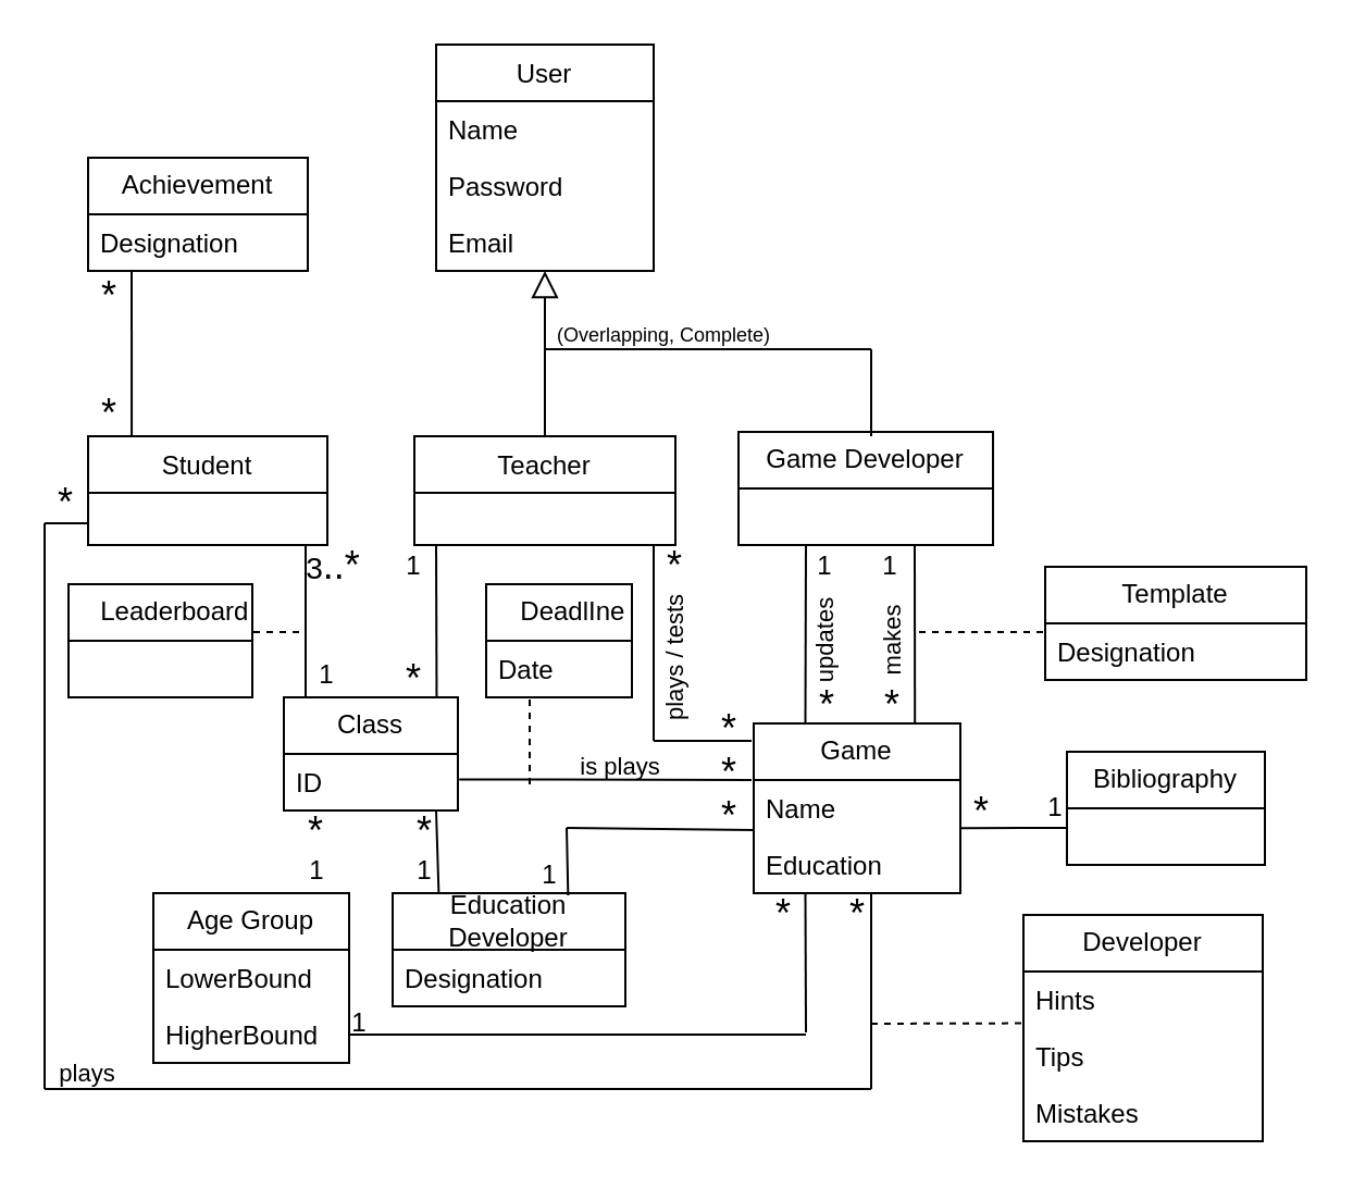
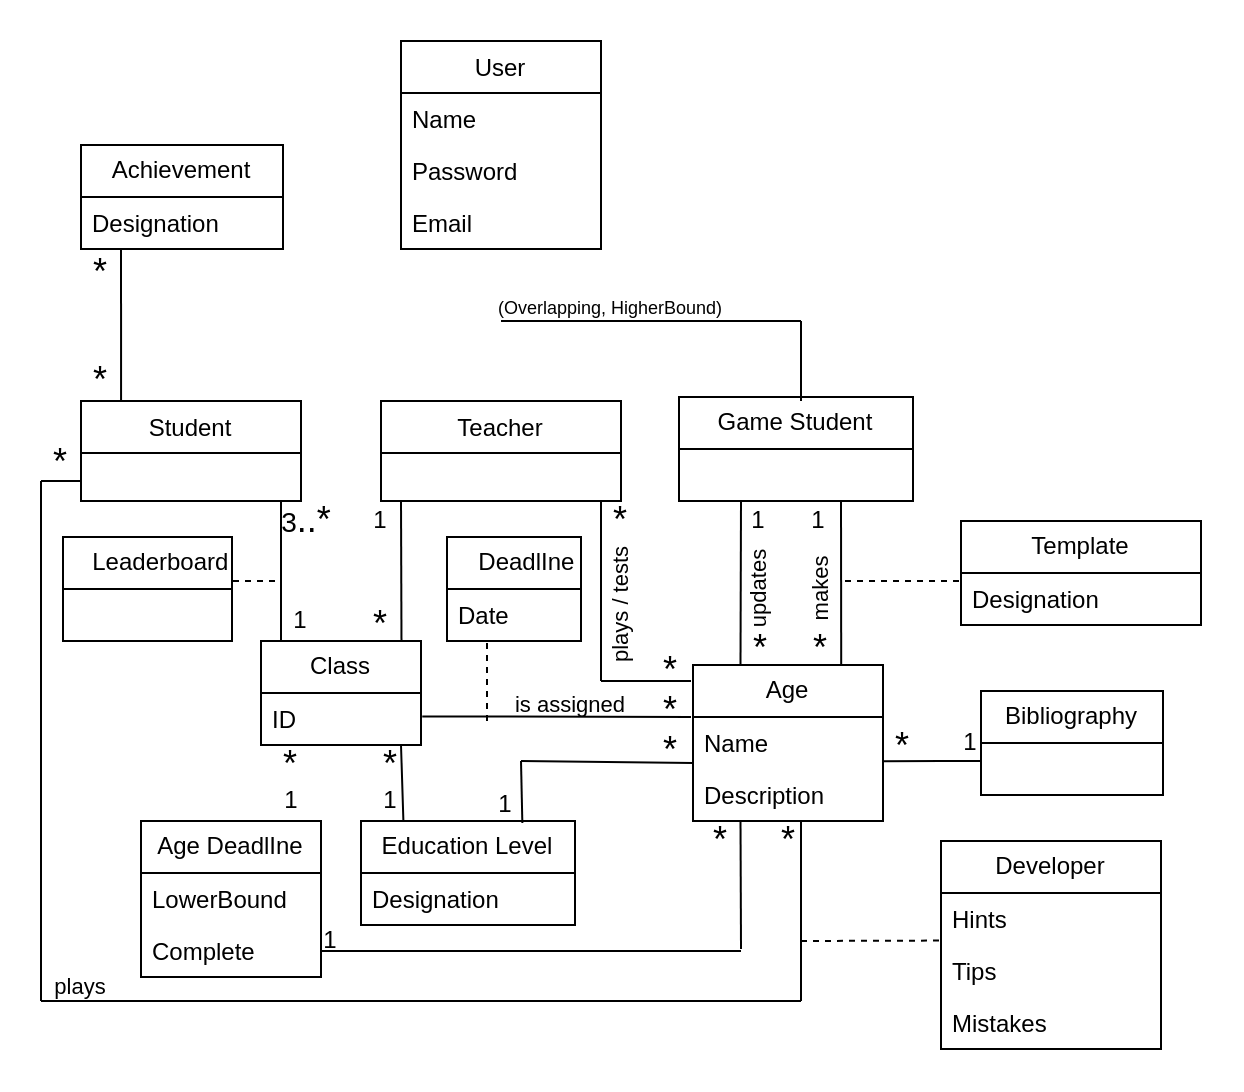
- <mxCell id="86" value="&lt;font style=&quot;font-size: 9px;&quot;&gt;(Overlapping, Complete)&lt;/font&gt;" style="text;html=1;align=center;verticalAlign=middle;whiteSpace=wrap;rounded=0;" parent="1" vertex="1"><mxGeometry x="230" y="148" width="150" height="10" as="geometry" /></mxCell>
+ <mxCell id="86" value="&lt;font style=&quot;font-size: 9px;&quot;&gt;(Overlapping, HigherBound)&lt;/font&gt;" style="text;html=1;align=center;verticalAlign=middle;whiteSpace=wrap;rounded=0;" parent="1" vertex="1"><mxGeometry x="230" y="148" width="150" height="10" as="geometry" /></mxCell>
- <mxCell id="8" value="" style="endArrow=block;endSize=10;endFill=0;shadow=0;strokeWidth=1;rounded=0;curved=0;edgeStyle=elbowEdgeStyle;elbow=vertical;" parent="1" source="7" target="2" edge="1"><mxGeometry width="160" relative="1" as="geometry"><mxPoint x="190" y="223" as="sourcePoint" /><mxPoint x="290" y="121" as="targetPoint" /></mxGeometry></mxCell>
- <mxCell id="9" value="Game Developer" style="swimlane;fontStyle=0;childLayout=stackLayout;horizontal=1;startSize=26;fillColor=none;horizontalStack=0;resizeParent=1;resizeParentMax=0;resizeLast=0;collapsible=1;marginBottom=0;whiteSpace=wrap;html=1;" parent="1" vertex="1"><mxGeometry x="339" y="198" width="117" height="52" as="geometry" /></mxCell>
+ <mxCell id="9" value="Game Student" style="swimlane;fontStyle=0;childLayout=stackLayout;horizontal=1;startSize=26;fillColor=none;horizontalStack=0;resizeParent=1;resizeParentMax=0;resizeLast=0;collapsible=1;marginBottom=0;whiteSpace=wrap;html=1;" parent="1" vertex="1"><mxGeometry x="339" y="198" width="117" height="52" as="geometry" /></mxCell>
- <mxCell id="16" value="Game" style="swimlane;fontStyle=0;childLayout=stackLayout;horizontal=1;startSize=26;fillColor=none;horizontalStack=0;resizeParent=1;resizeParentMax=0;resizeLast=0;collapsible=1;marginBottom=0;whiteSpace=wrap;html=1;" parent="1" vertex="1"><mxGeometry x="346" y="332" width="95" height="78" as="geometry" /></mxCell>
+ <mxCell id="16" value="Age" style="swimlane;fontStyle=0;childLayout=stackLayout;horizontal=1;startSize=26;fillColor=none;horizontalStack=0;resizeParent=1;resizeParentMax=0;resizeLast=0;collapsible=1;marginBottom=0;whiteSpace=wrap;html=1;" parent="1" vertex="1"><mxGeometry x="346" y="332" width="95" height="78" as="geometry" /></mxCell>
- <mxCell id="85" value="&lt;font style=&quot;font-size: 11px;&quot;&gt;is plays&lt;/font&gt;" style="text;html=1;align=center;verticalAlign=middle;whiteSpace=wrap;rounded=0;" parent="1" vertex="1"><mxGeometry x="245" y="343" width="80" height="18" as="geometry" /></mxCell>
+ <mxCell id="85" value="&lt;font style=&quot;font-size: 11px;&quot;&gt;is assigned&lt;/font&gt;" style="text;html=1;align=center;verticalAlign=middle;whiteSpace=wrap;rounded=0;" parent="1" vertex="1"><mxGeometry x="245" y="343" width="80" height="18" as="geometry" /></mxCell>
- <mxCell id="18" value="Education" style="text;strokeColor=none;fillColor=none;align=left;verticalAlign=top;spacingLeft=4;spacingRight=4;overflow=hidden;rotatable=0;points=[[0,0.5],[1,0.5]];portConstraint=eastwest;whiteSpace=wrap;html=1;" parent="16" vertex="1"><mxGeometry y="52" width="95" height="26" as="geometry" /></mxCell>
+ <mxCell id="18" value="Description" style="text;strokeColor=none;fillColor=none;align=left;verticalAlign=top;spacingLeft=4;spacingRight=4;overflow=hidden;rotatable=0;points=[[0,0.5],[1,0.5]];portConstraint=eastwest;whiteSpace=wrap;html=1;" parent="16" vertex="1"><mxGeometry y="52" width="95" height="26" as="geometry" /></mxCell>
- <mxCell id="19" value="Age Group" style="swimlane;fontStyle=0;childLayout=stackLayout;horizontal=1;startSize=26;fillColor=none;horizontalStack=0;resizeParent=1;resizeParentMax=0;resizeLast=0;collapsible=1;marginBottom=0;whiteSpace=wrap;html=1;" parent="1" vertex="1"><mxGeometry x="70" y="410" width="90" height="78" as="geometry" /></mxCell>
+ <mxCell id="19" value="Age DeadlIne" style="swimlane;fontStyle=0;childLayout=stackLayout;horizontal=1;startSize=26;fillColor=none;horizontalStack=0;resizeParent=1;resizeParentMax=0;resizeLast=0;collapsible=1;marginBottom=0;whiteSpace=wrap;html=1;" parent="1" vertex="1"><mxGeometry x="70" y="410" width="90" height="78" as="geometry" /></mxCell>
- <mxCell id="22" value="Education Developer" style="swimlane;fontStyle=0;childLayout=stackLayout;horizontal=1;startSize=26;fillColor=none;horizontalStack=0;resizeParent=1;resizeParentMax=0;resizeLast=0;collapsible=1;marginBottom=0;whiteSpace=wrap;html=1;" parent="1" vertex="1"><mxGeometry x="180" y="410" width="107" height="52" as="geometry" /></mxCell>
+ <mxCell id="22" value="Education Level" style="swimlane;fontStyle=0;childLayout=stackLayout;horizontal=1;startSize=26;fillColor=none;horizontalStack=0;resizeParent=1;resizeParentMax=0;resizeLast=0;collapsible=1;marginBottom=0;whiteSpace=wrap;html=1;" parent="1" vertex="1"><mxGeometry x="180" y="410" width="107" height="52" as="geometry" /></mxCell>
- <mxCell id="21" value="HigherBound" style="text;strokeColor=none;fillColor=none;align=left;verticalAlign=top;spacingLeft=4;spacingRight=4;overflow=hidden;rotatable=0;points=[[0,0.5],[1,0.5]];portConstraint=eastwest;whiteSpace=wrap;html=1;" parent="19" vertex="1"><mxGeometry y="52" width="90" height="26" as="geometry" /></mxCell>
+ <mxCell id="21" value="Complete" style="text;strokeColor=none;fillColor=none;align=left;verticalAlign=top;spacingLeft=4;spacingRight=4;overflow=hidden;rotatable=0;points=[[0,0.5],[1,0.5]];portConstraint=eastwest;whiteSpace=wrap;html=1;" parent="19" vertex="1"><mxGeometry y="52" width="90" height="26" as="geometry" /></mxCell>
